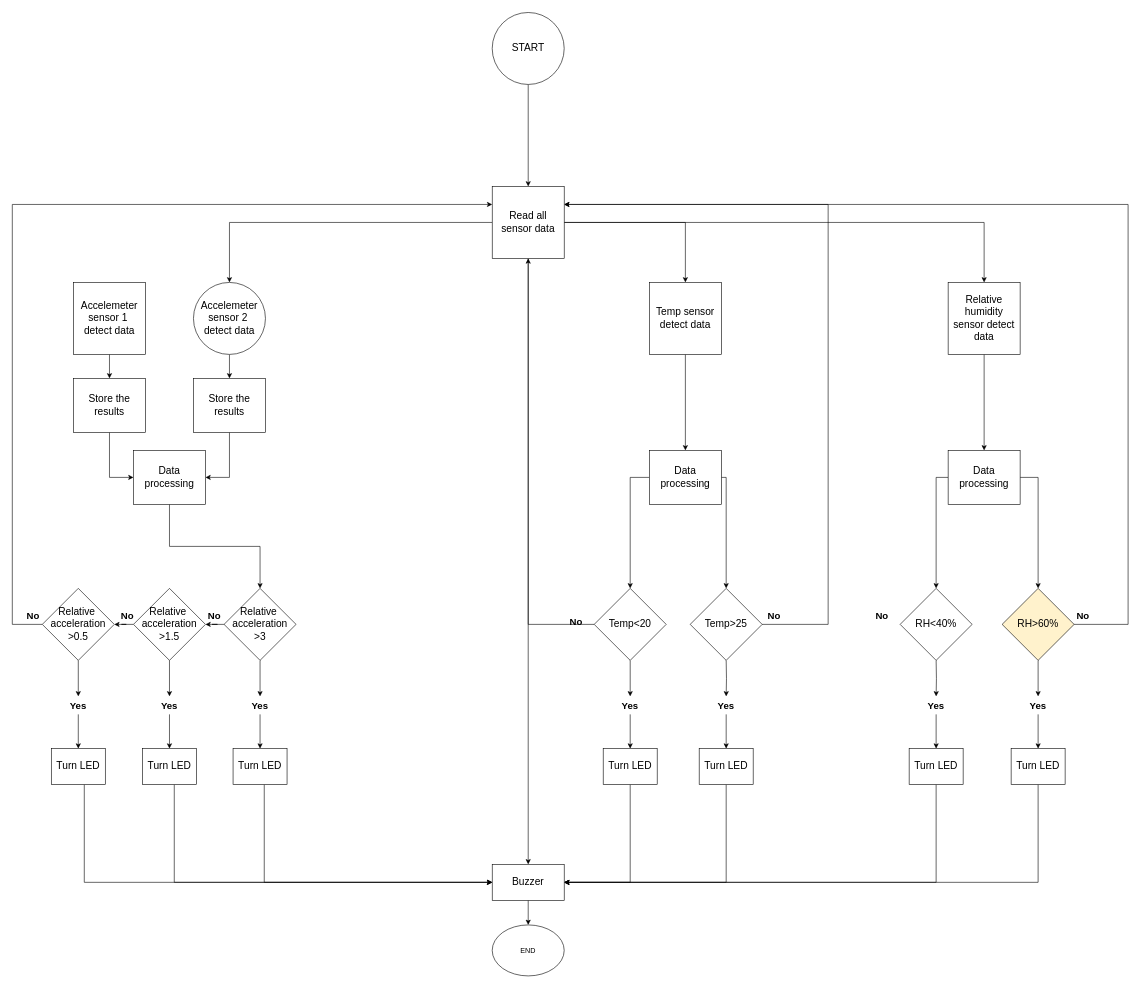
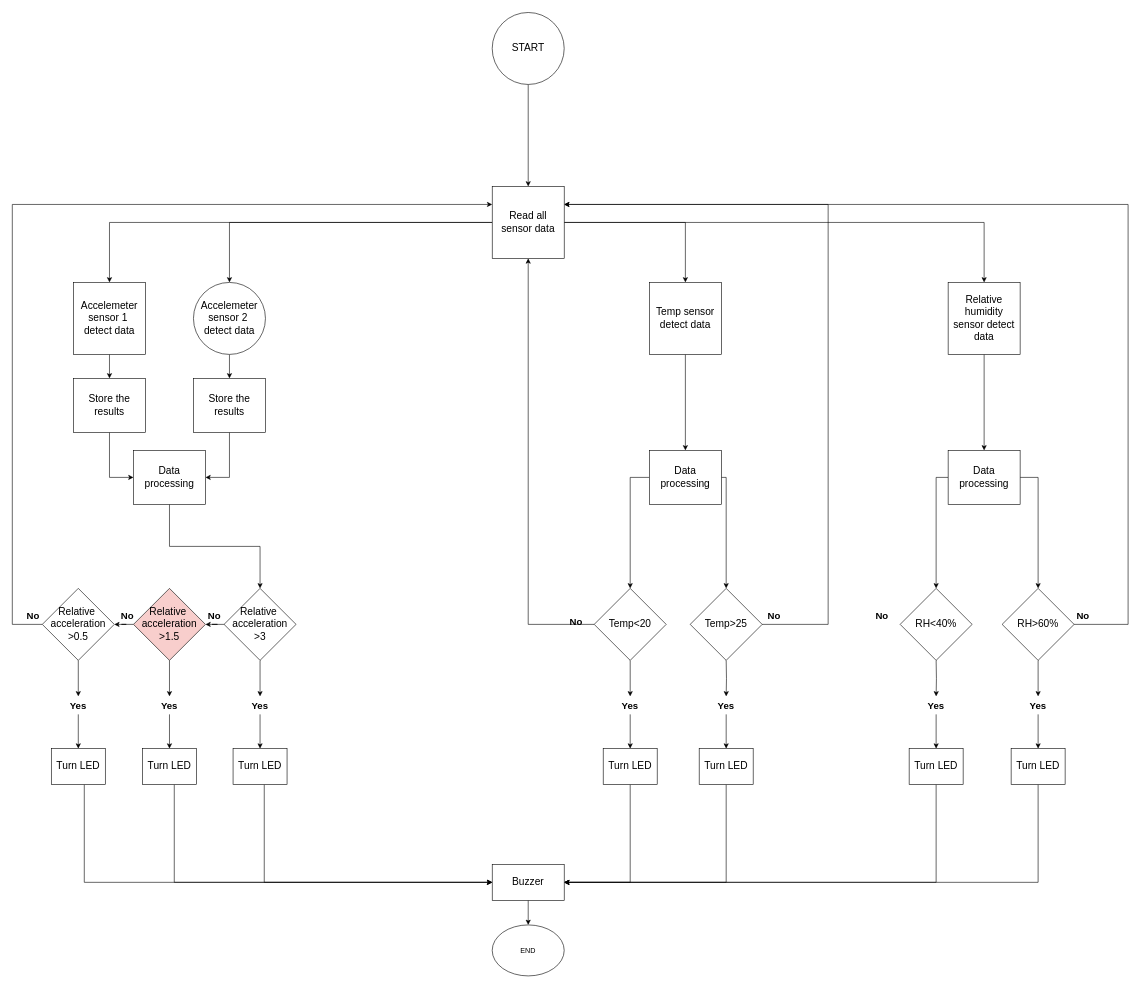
- <mxCell id="68" value="Relative&amp;nbsp;&lt;div&gt;acceleration&lt;/div&gt;&lt;div&gt;&amp;gt;1.5&lt;/div&gt;" style="rhombus;whiteSpace=wrap;html=1;fontSize=17;" vertex="1" parent="1"><mxGeometry x="222" y="980" width="120" height="120" as="geometry" /></mxCell>
+ <mxCell id="68" value="Relative&amp;nbsp;&lt;div&gt;acceleration&lt;/div&gt;&lt;div&gt;&amp;gt;1.5&lt;/div&gt;" style="rhombus;whiteSpace=wrap;html=1;fontSize=17;fillColor=#f8cecc;" vertex="1" parent="1"><mxGeometry x="222" y="980" width="120" height="120" as="geometry" /></mxCell>
- <mxCell id="55" value="RH&amp;gt;60%" style="rhombus;whiteSpace=wrap;html=1;fontSize=17;fillColor=#fff2cc;" vertex="1" parent="1"><mxGeometry x="1670" y="980" width="120" height="120" as="geometry" /></mxCell>
+ <mxCell id="55" value="RH&amp;gt;60%" style="rhombus;whiteSpace=wrap;html=1;fontSize=17;" vertex="1" parent="1"><mxGeometry x="1670" y="980" width="120" height="120" as="geometry" /></mxCell>
- <mxCell id="5" style="edgeStyle=orthogonalEdgeStyle;rounded=0;orthogonalLoop=1;jettySize=auto;html=1;" edge="1" parent="1" source="8" target="39"><mxGeometry relative="1" as="geometry" /></mxCell>
+ <mxCell id="5" style="edgeStyle=orthogonalEdgeStyle;rounded=0;orthogonalLoop=1;jettySize=auto;html=1;entryX=0.5;entryY=0;entryDx=0;entryDy=0;" edge="1" parent="1" source="8" target="12"><mxGeometry relative="1" as="geometry" /></mxCell>
